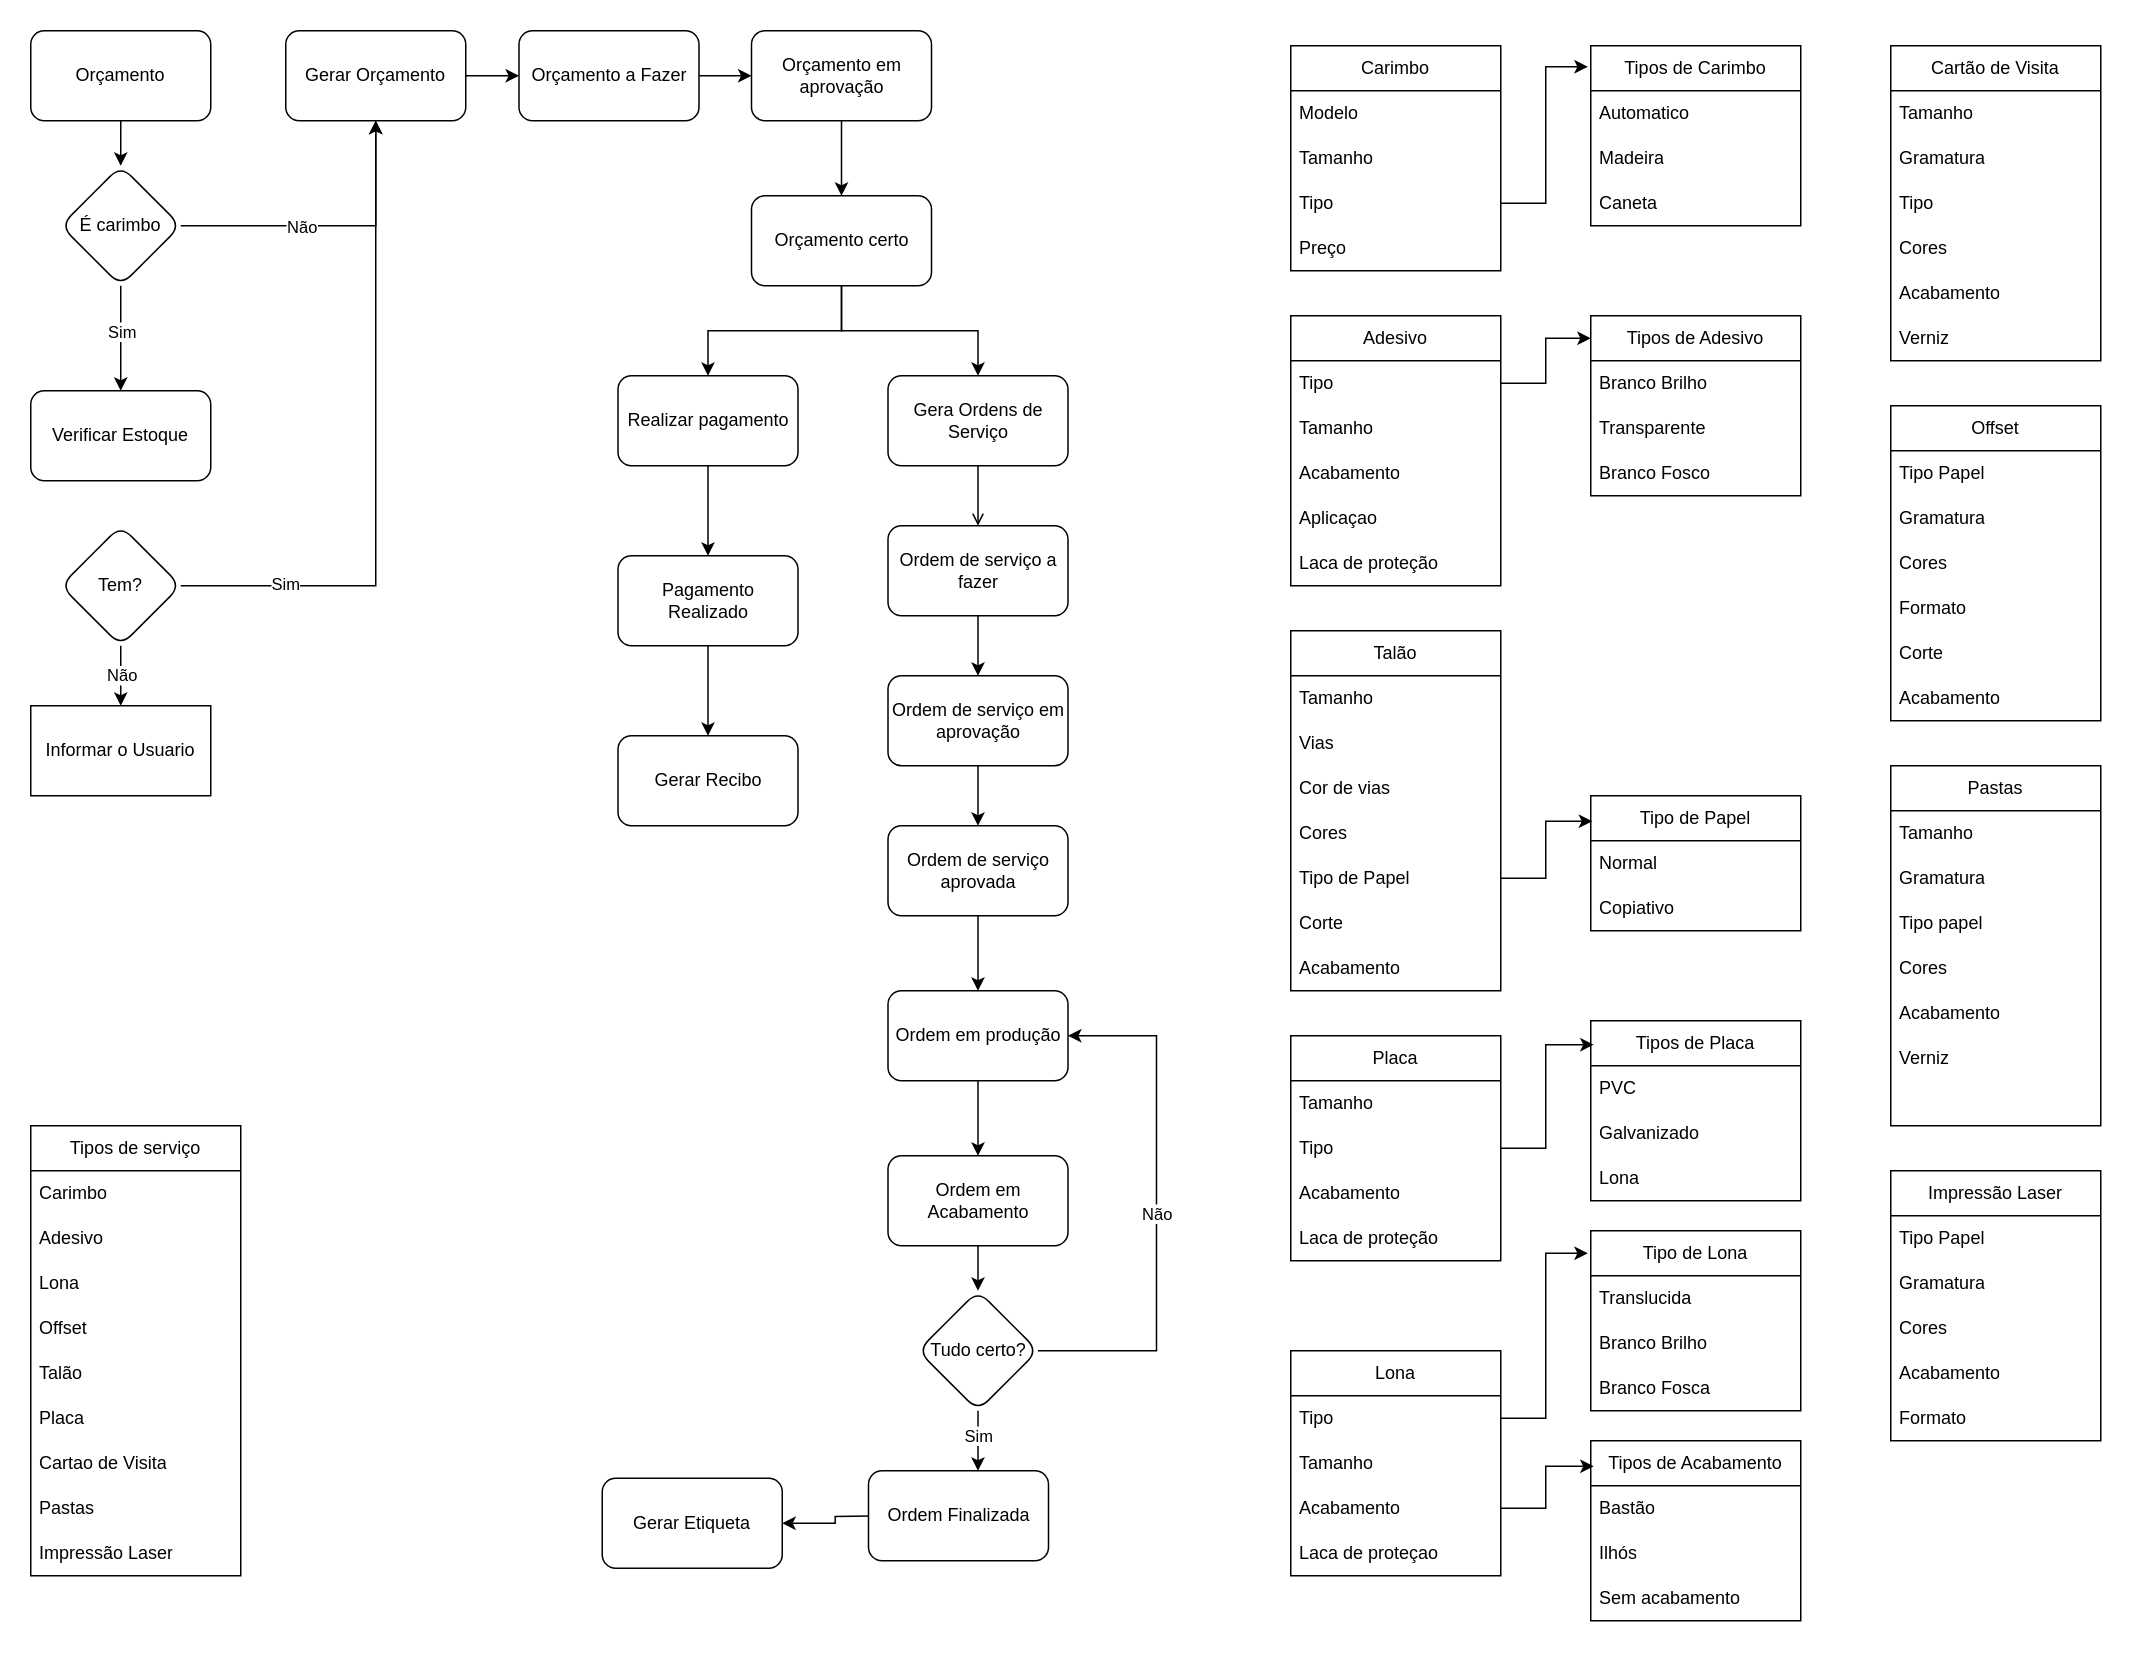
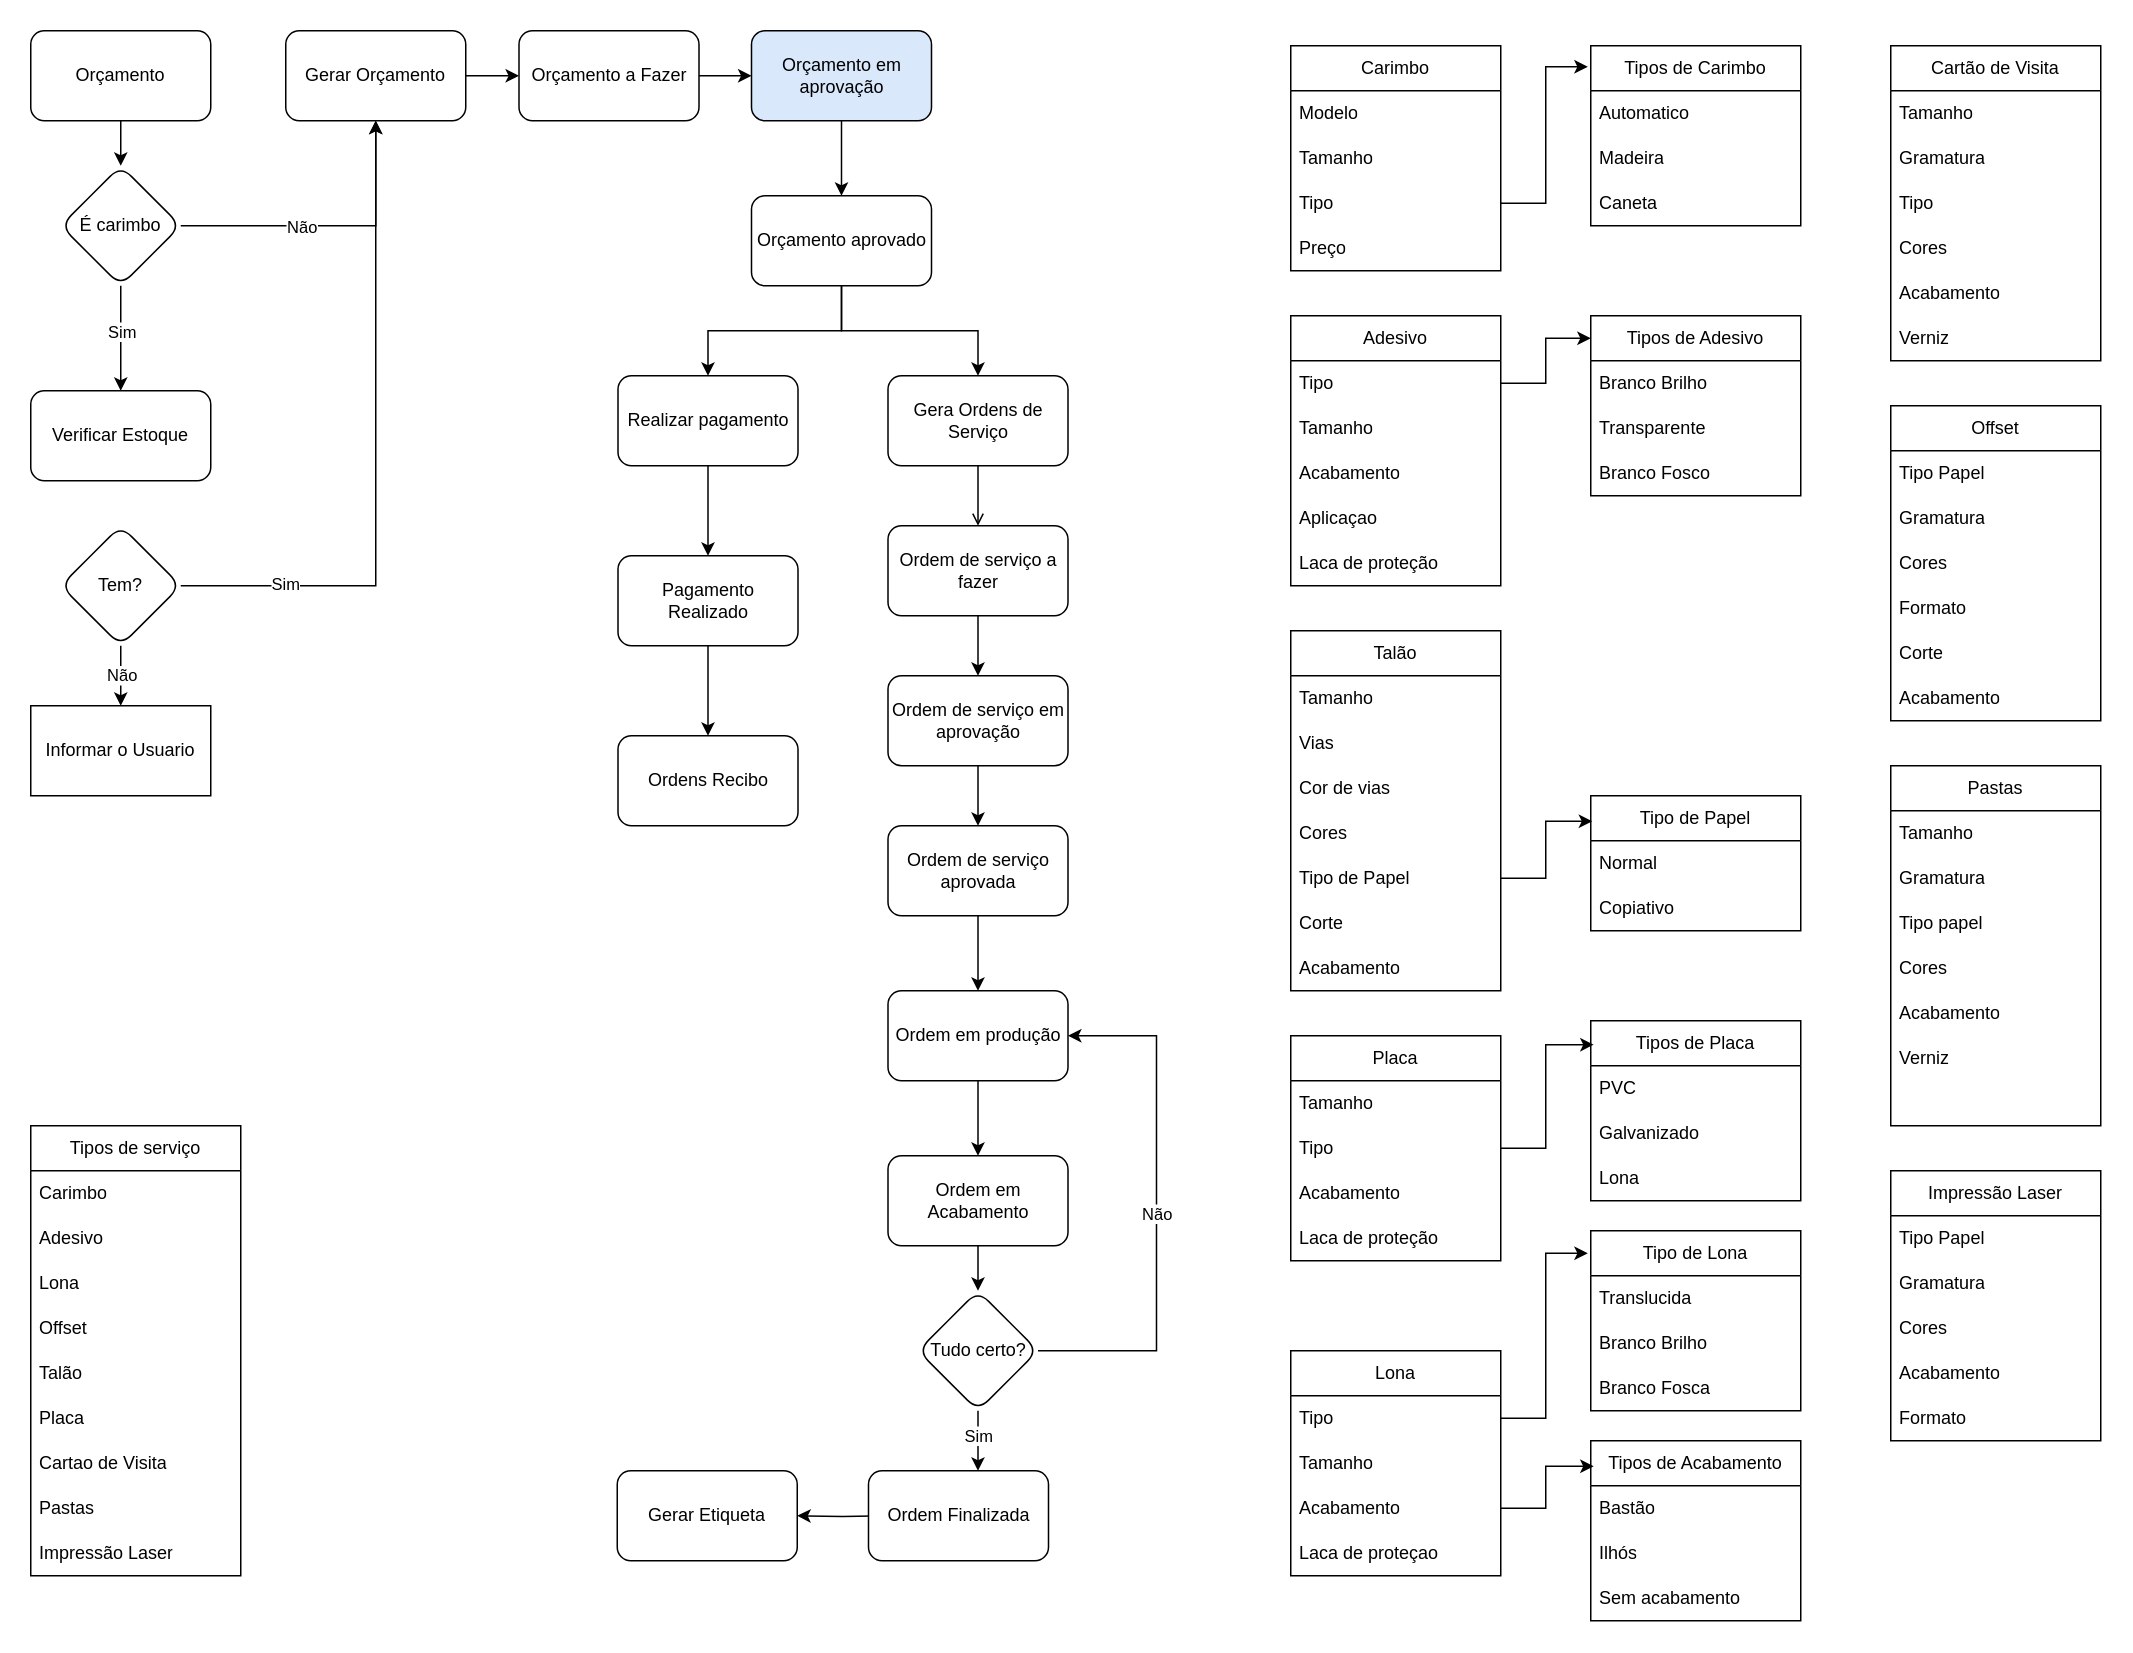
- <mxCell id="7" value="Orçamento em aprovação" style="whiteSpace=wrap;html=1;rounded=1;" parent="1" vertex="1"><mxGeometry x="500.5" y="20" width="120" height="60" as="geometry" /></mxCell>
+ <mxCell id="7" value="Orçamento em aprovação" style="whiteSpace=wrap;html=1;rounded=1;fillColor=#dae8fc;" parent="1" vertex="1"><mxGeometry x="500.5" y="20" width="120" height="60" as="geometry" /></mxCell>
- <mxCell id="10" value="Orçamento certo" style="whiteSpace=wrap;html=1;rounded=1;" parent="1" vertex="1"><mxGeometry x="500.5" y="130" width="120" height="60" as="geometry" /></mxCell>
+ <mxCell id="10" value="Orçamento aprovado" style="whiteSpace=wrap;html=1;rounded=1;" parent="1" vertex="1"><mxGeometry x="500.5" y="130" width="120" height="60" as="geometry" /></mxCell>
- <mxCell id="25" value="Gerar Recibo" style="whiteSpace=wrap;html=1;rounded=1;" parent="1" vertex="1"><mxGeometry x="411.5" y="490" width="120" height="60" as="geometry" /></mxCell>
+ <mxCell id="25" value="Ordens Recibo" style="whiteSpace=wrap;html=1;rounded=1;" parent="1" vertex="1"><mxGeometry x="411.5" y="490" width="120" height="60" as="geometry" /></mxCell>
- <mxCell id="35" value="Gerar Etiqueta" style="whiteSpace=wrap;html=1;rounded=1;" parent="1" vertex="1"><mxGeometry x="401" y="985" width="120" height="60" as="geometry" /></mxCell>
+ <mxCell id="35" value="Gerar Etiqueta" style="whiteSpace=wrap;html=1;rounded=1;" parent="1" vertex="1"><mxGeometry x="411" y="980" width="120" height="60" as="geometry" /></mxCell>
